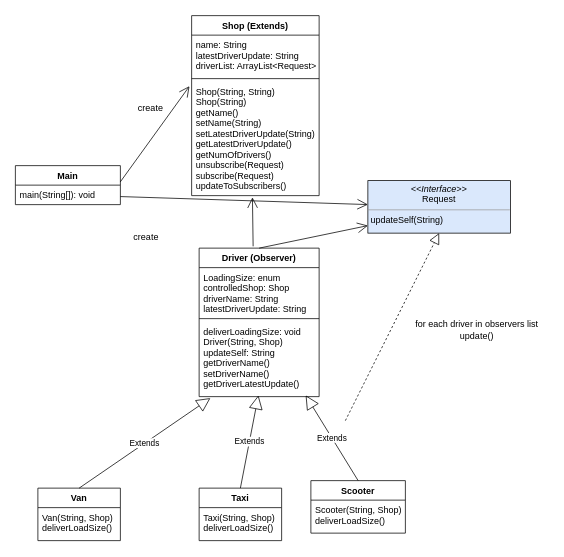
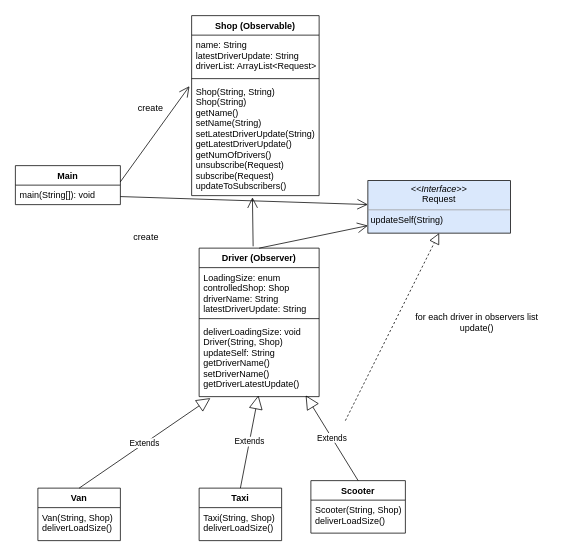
- <mxCell id="13" value="Shop (Extends)" style="swimlane;fontStyle=1;align=center;verticalAlign=top;childLayout=stackLayout;horizontal=1;startSize=26;horizontalStack=0;resizeParent=1;resizeParentMax=0;resizeLast=0;collapsible=1;marginBottom=0;" vertex="1" parent="1"><mxGeometry x="255" y="20" width="170" height="240" as="geometry" /></mxCell>
+ <mxCell id="13" value="Shop (Observable)" style="swimlane;fontStyle=1;align=center;verticalAlign=top;childLayout=stackLayout;horizontal=1;startSize=26;horizontalStack=0;resizeParent=1;resizeParentMax=0;resizeLast=0;collapsible=1;marginBottom=0;" vertex="1" parent="1"><mxGeometry x="255" y="20" width="170" height="240" as="geometry" /></mxCell>
- <mxCell id="28" value="for each driver in observers list&lt;br&gt;update()" style="text;html=1;align=center;verticalAlign=middle;resizable=0;points=[];autosize=1;strokeColor=none;fillColor=none;" vertex="1" parent="1"><mxGeometry x="540" y="419" width="190" height="40" as="geometry" /></mxCell>
+ <mxCell id="28" value="for each driver in observers list&lt;br&gt;update()" style="text;html=1;align=center;verticalAlign=middle;resizable=0;points=[];autosize=1;strokeColor=none;fillColor=none;" vertex="1" parent="1"><mxGeometry x="540" y="409" width="190" height="40" as="geometry" /></mxCell>
